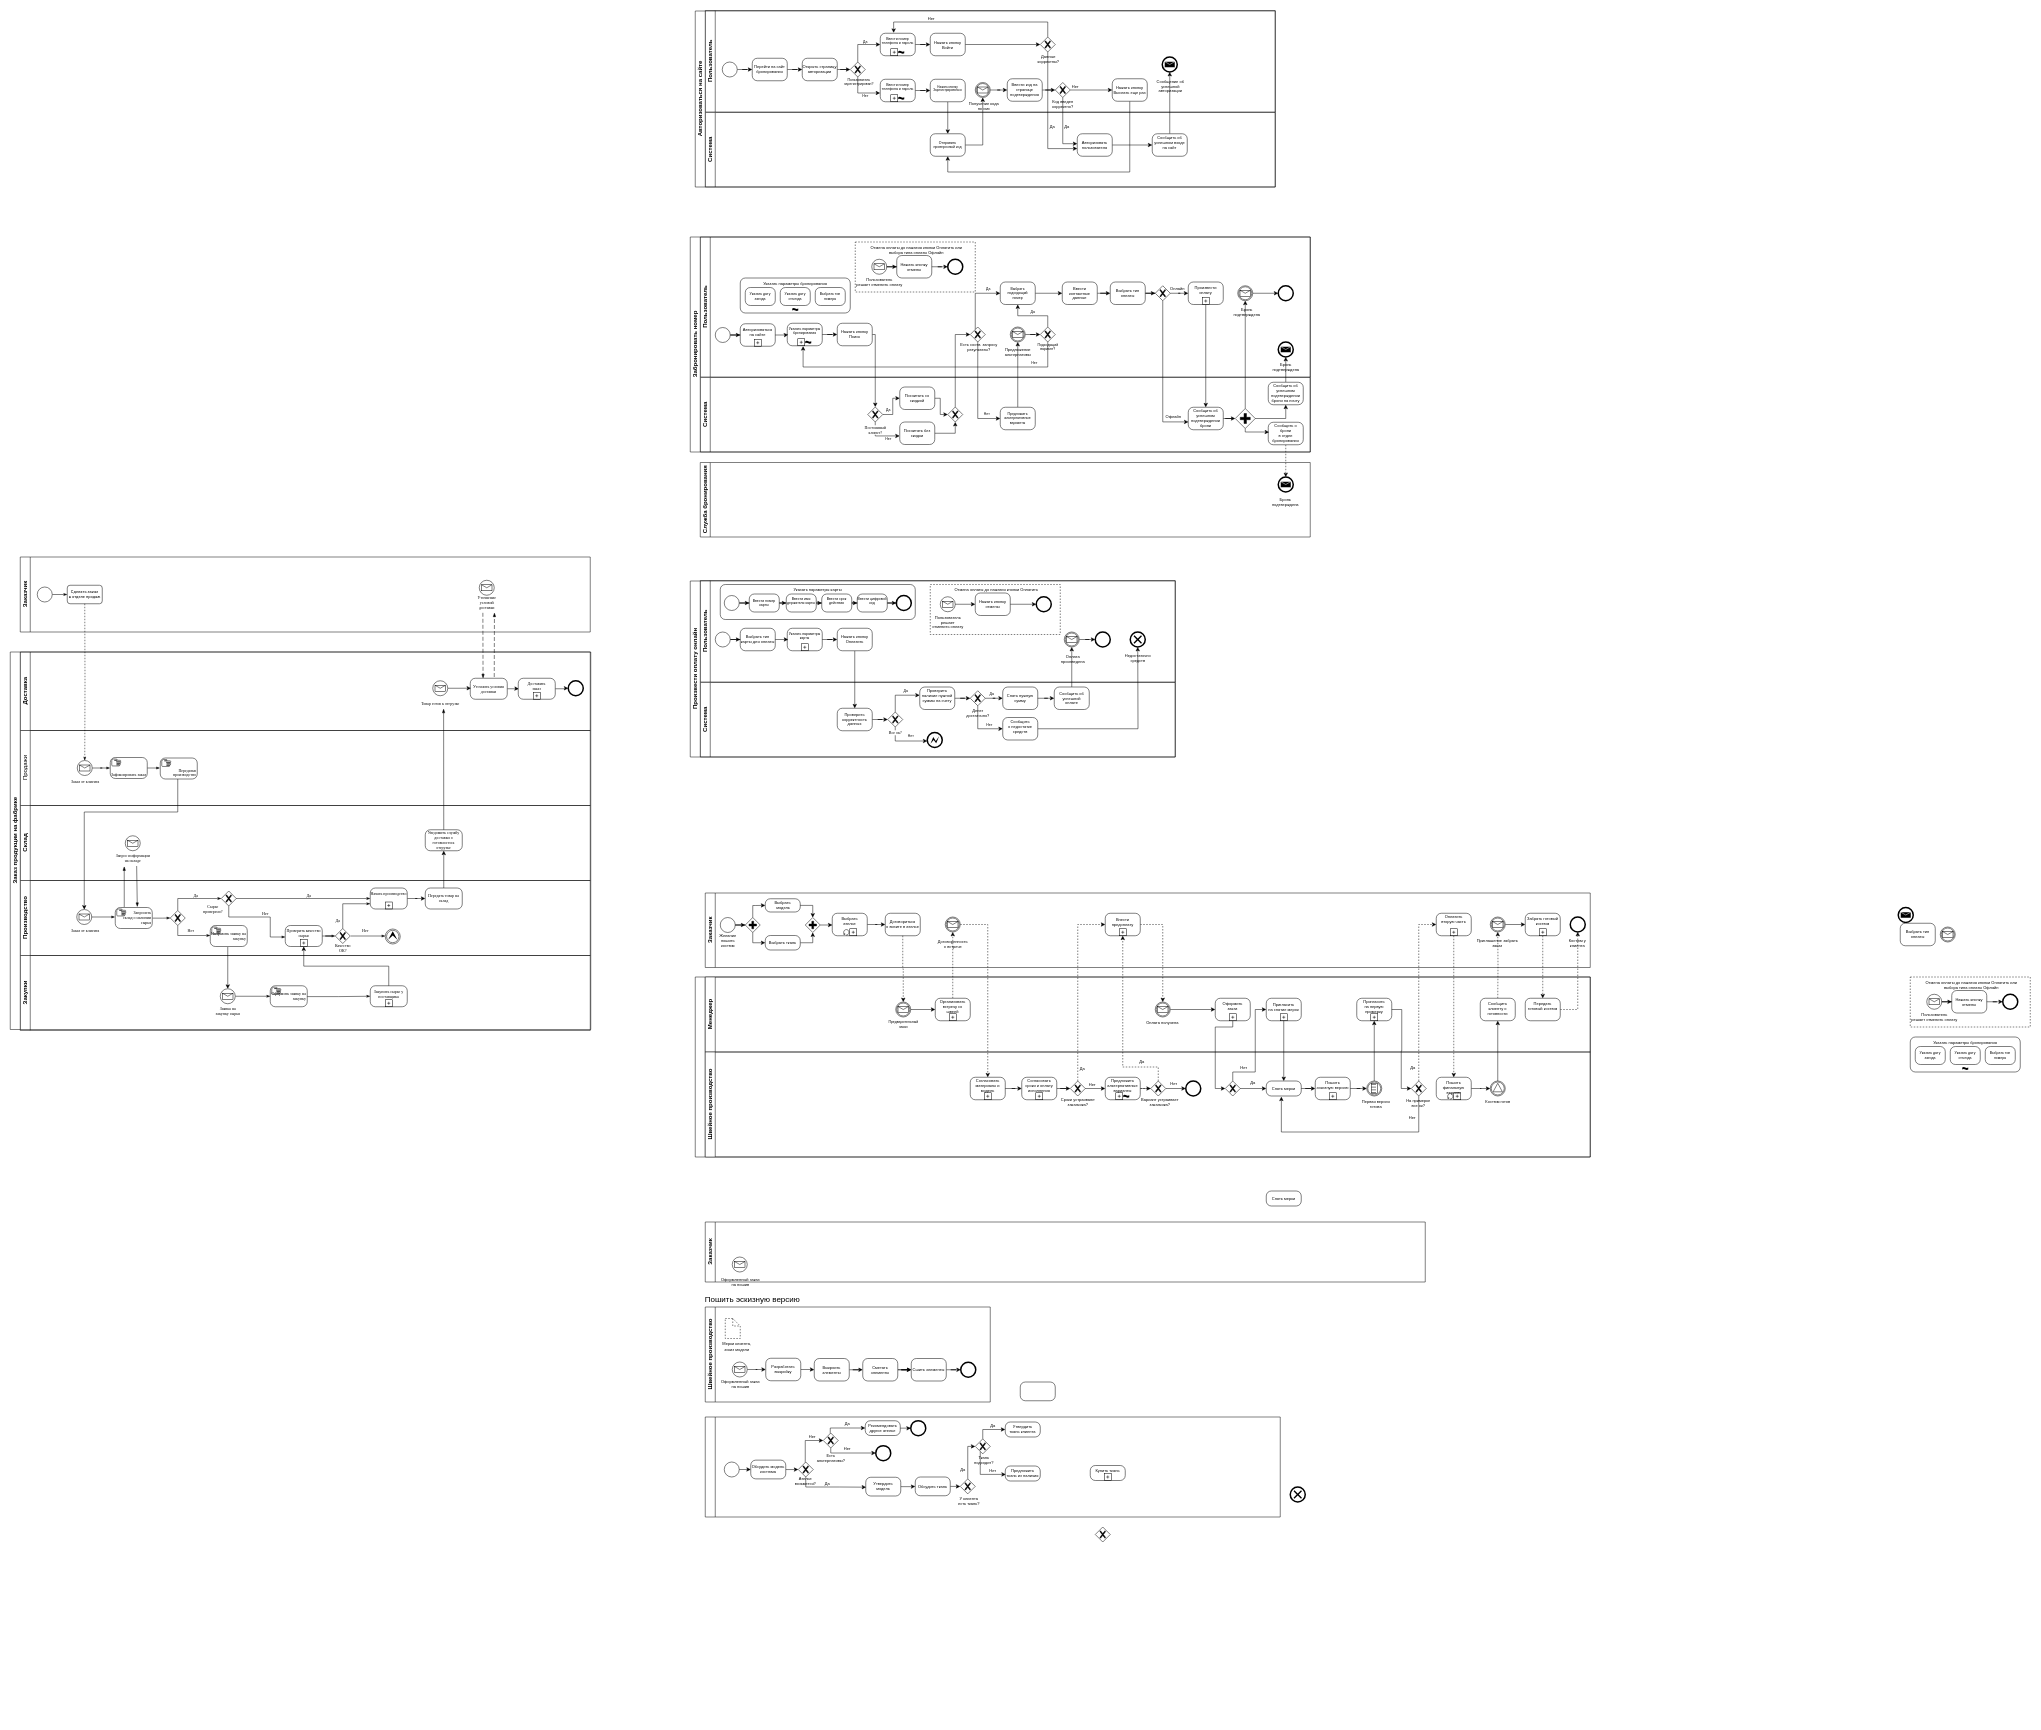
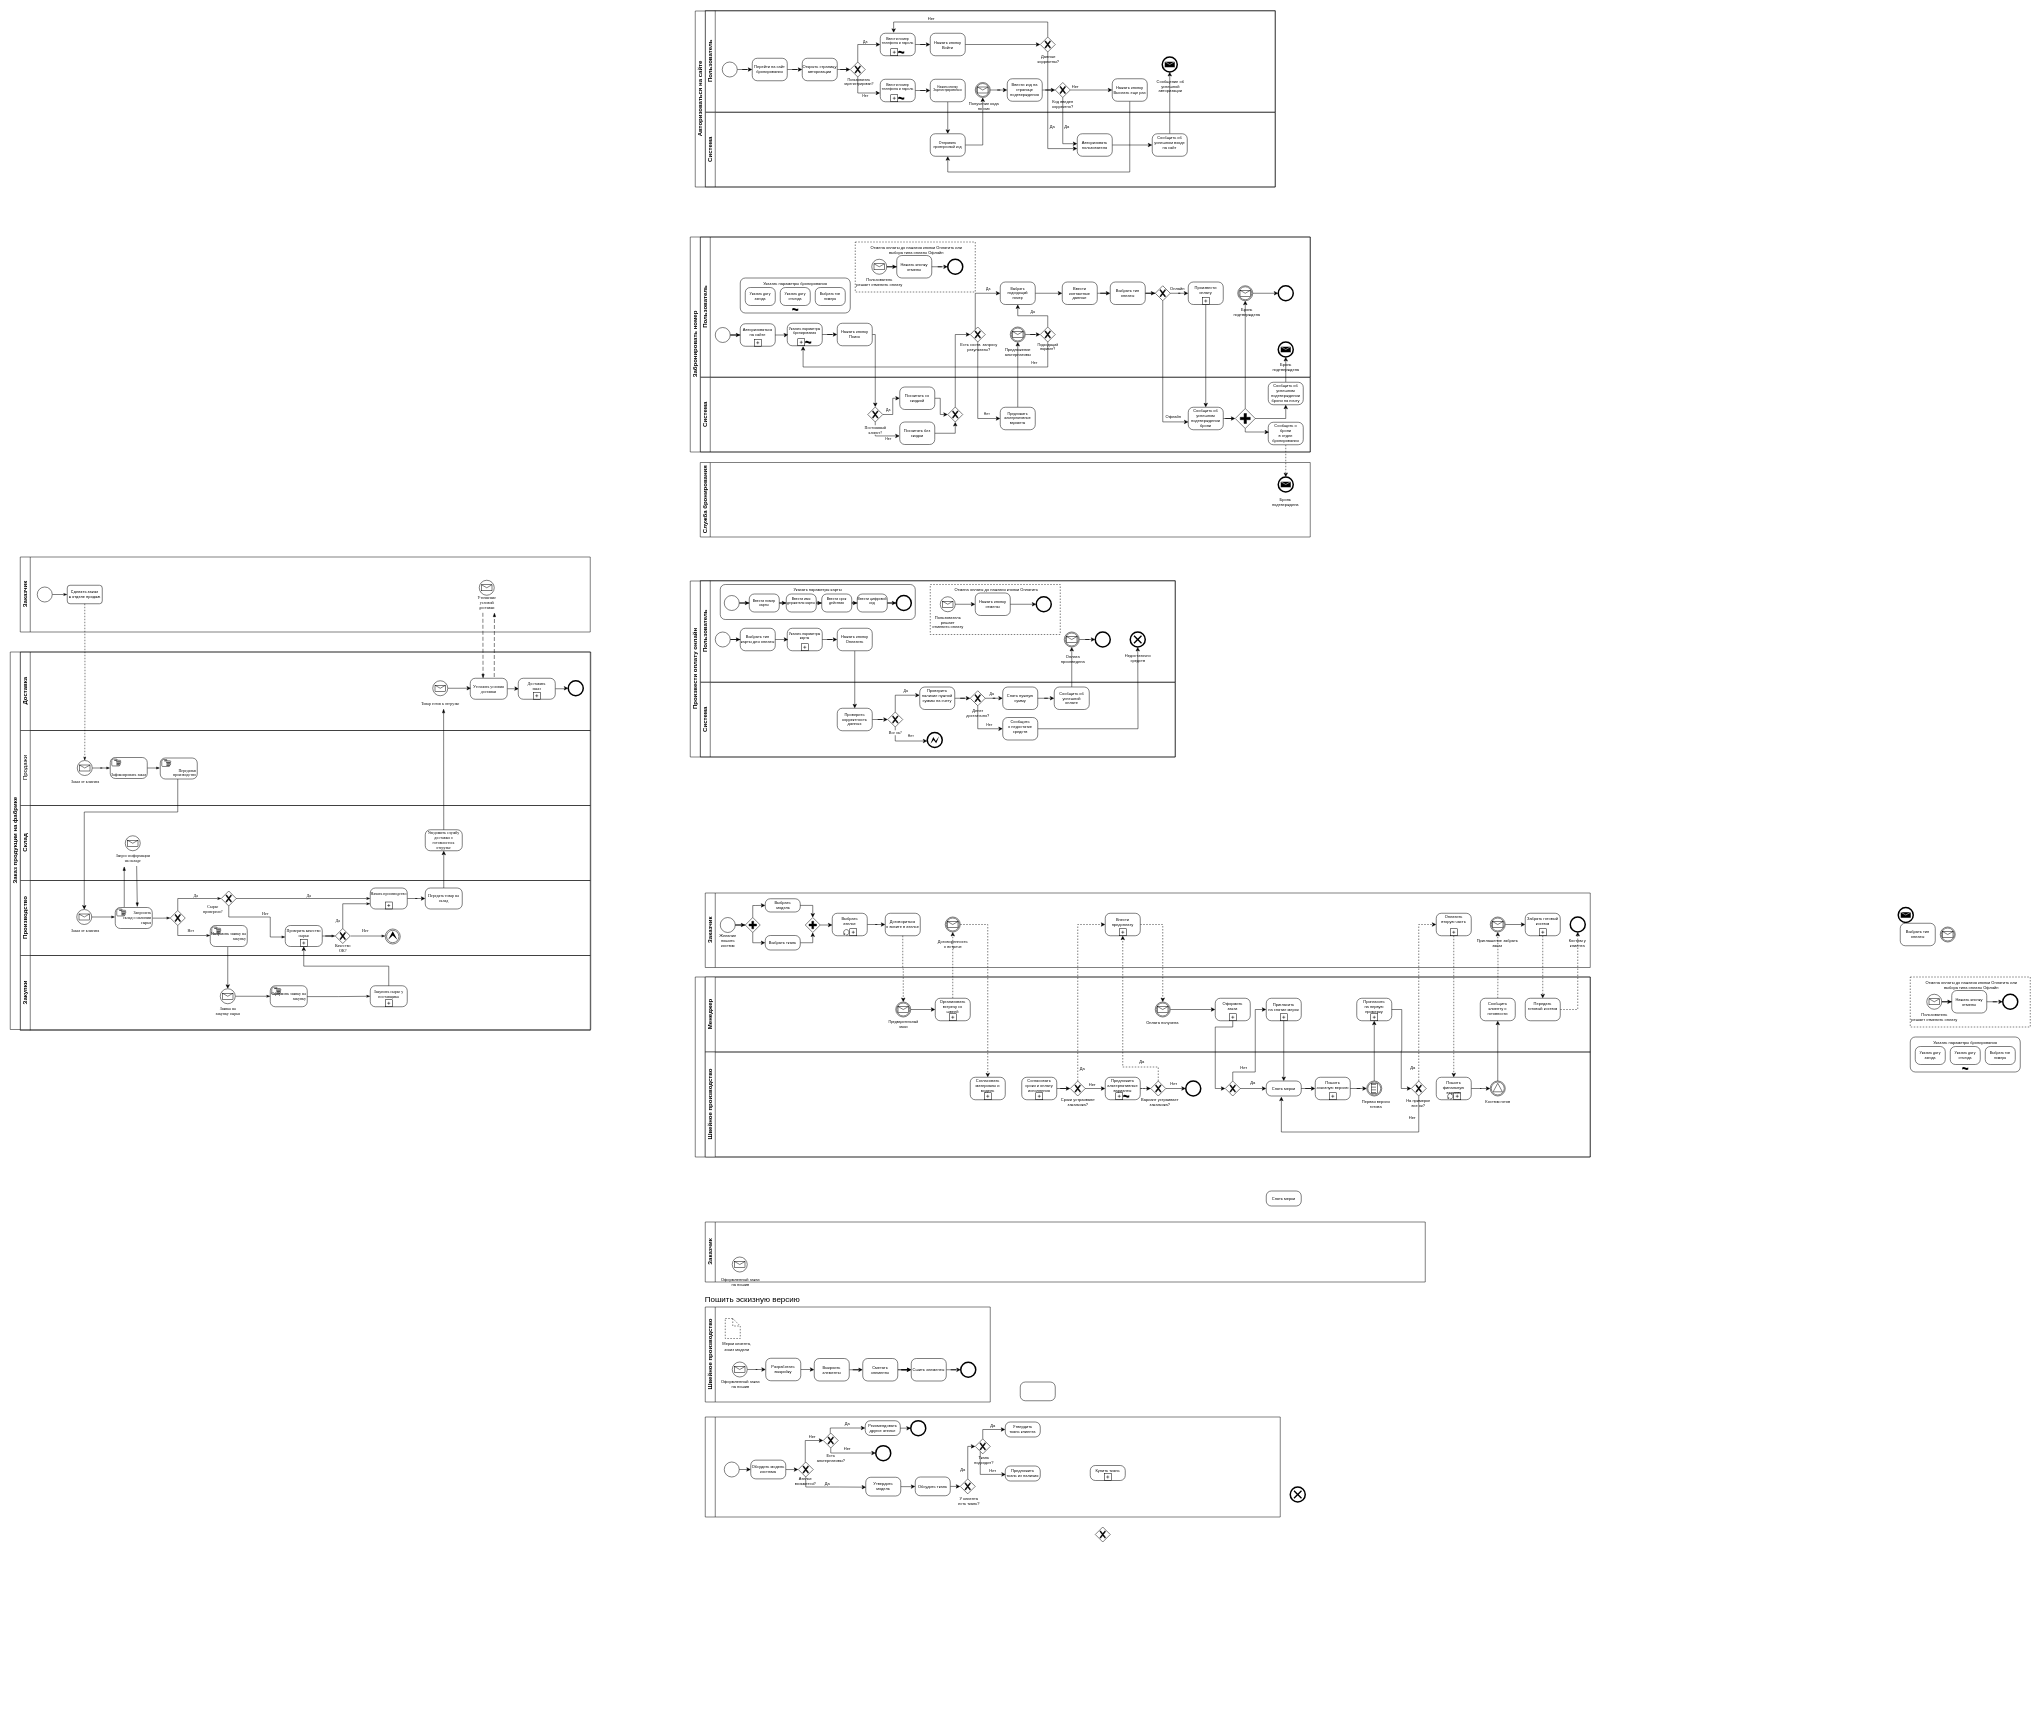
- <mxCell id="326" style="edgeStyle=orthogonalEdgeStyle;rounded=0;orthogonalLoop=1;jettySize=auto;html=1;fontSize=8;" edge="1" parent="1" source="23" target="310"><mxGeometry relative="1" as="geometry" /></mxCell>
